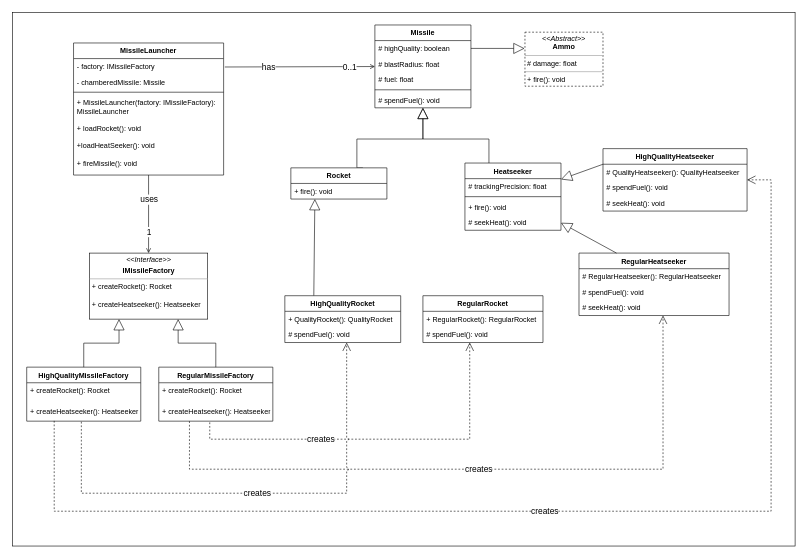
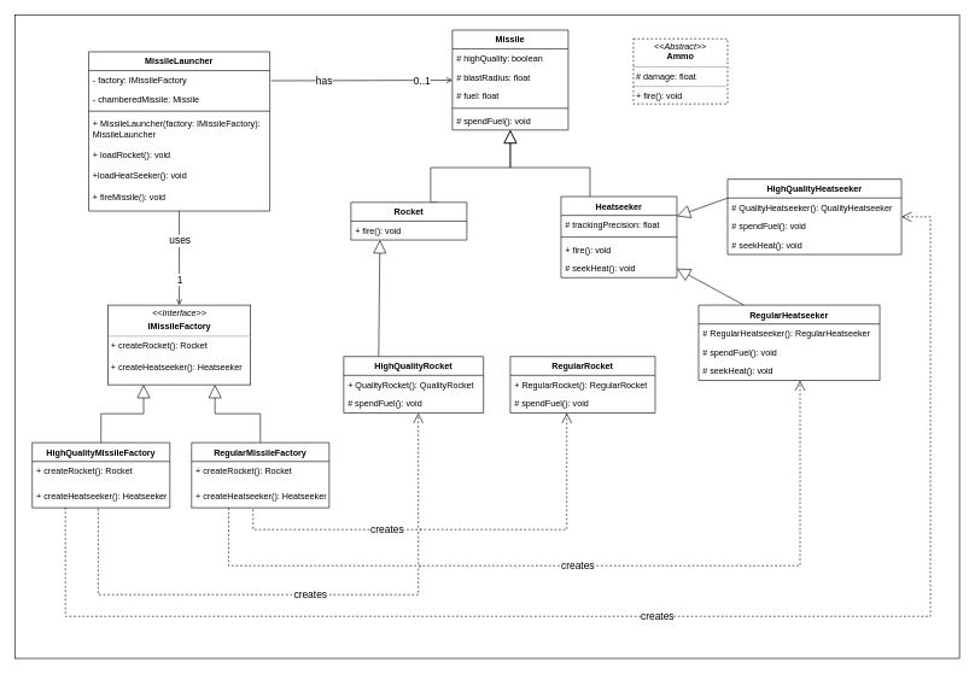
- <mxCell id="31" value="" style="endArrow=block;endSize=16;endFill=0;html=1;rounded=0;entryX=-0.005;entryY=0.301;entryDx=0;entryDy=0;entryPerimeter=0;" parent="1" source="47" target="23" edge="1"><mxGeometry width="160" relative="1" as="geometry"><mxPoint x="794" y="111" as="sourcePoint" /><mxPoint x="944" y="181" as="targetPoint" /></mxGeometry></mxCell>
